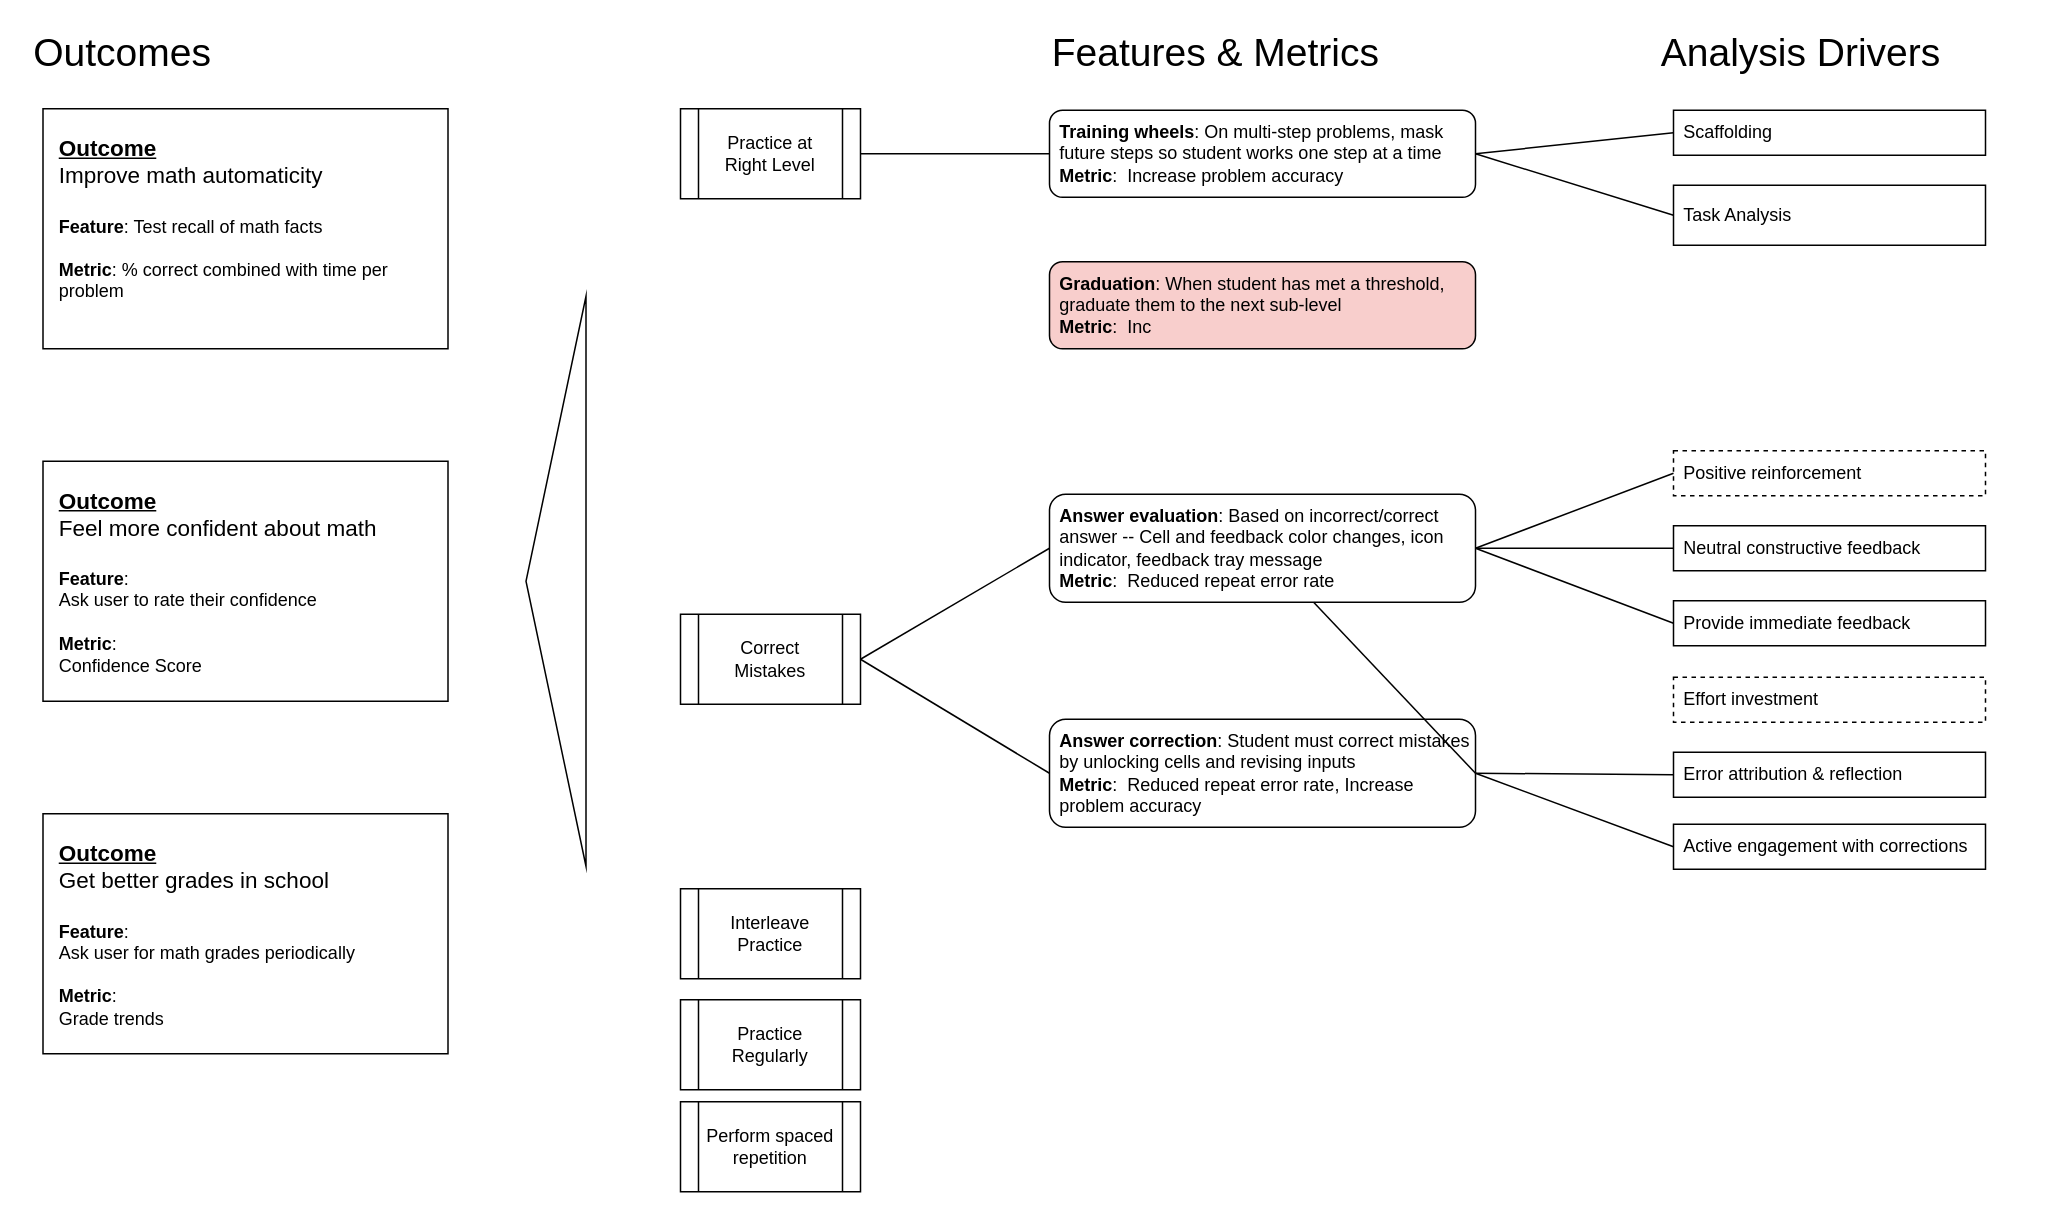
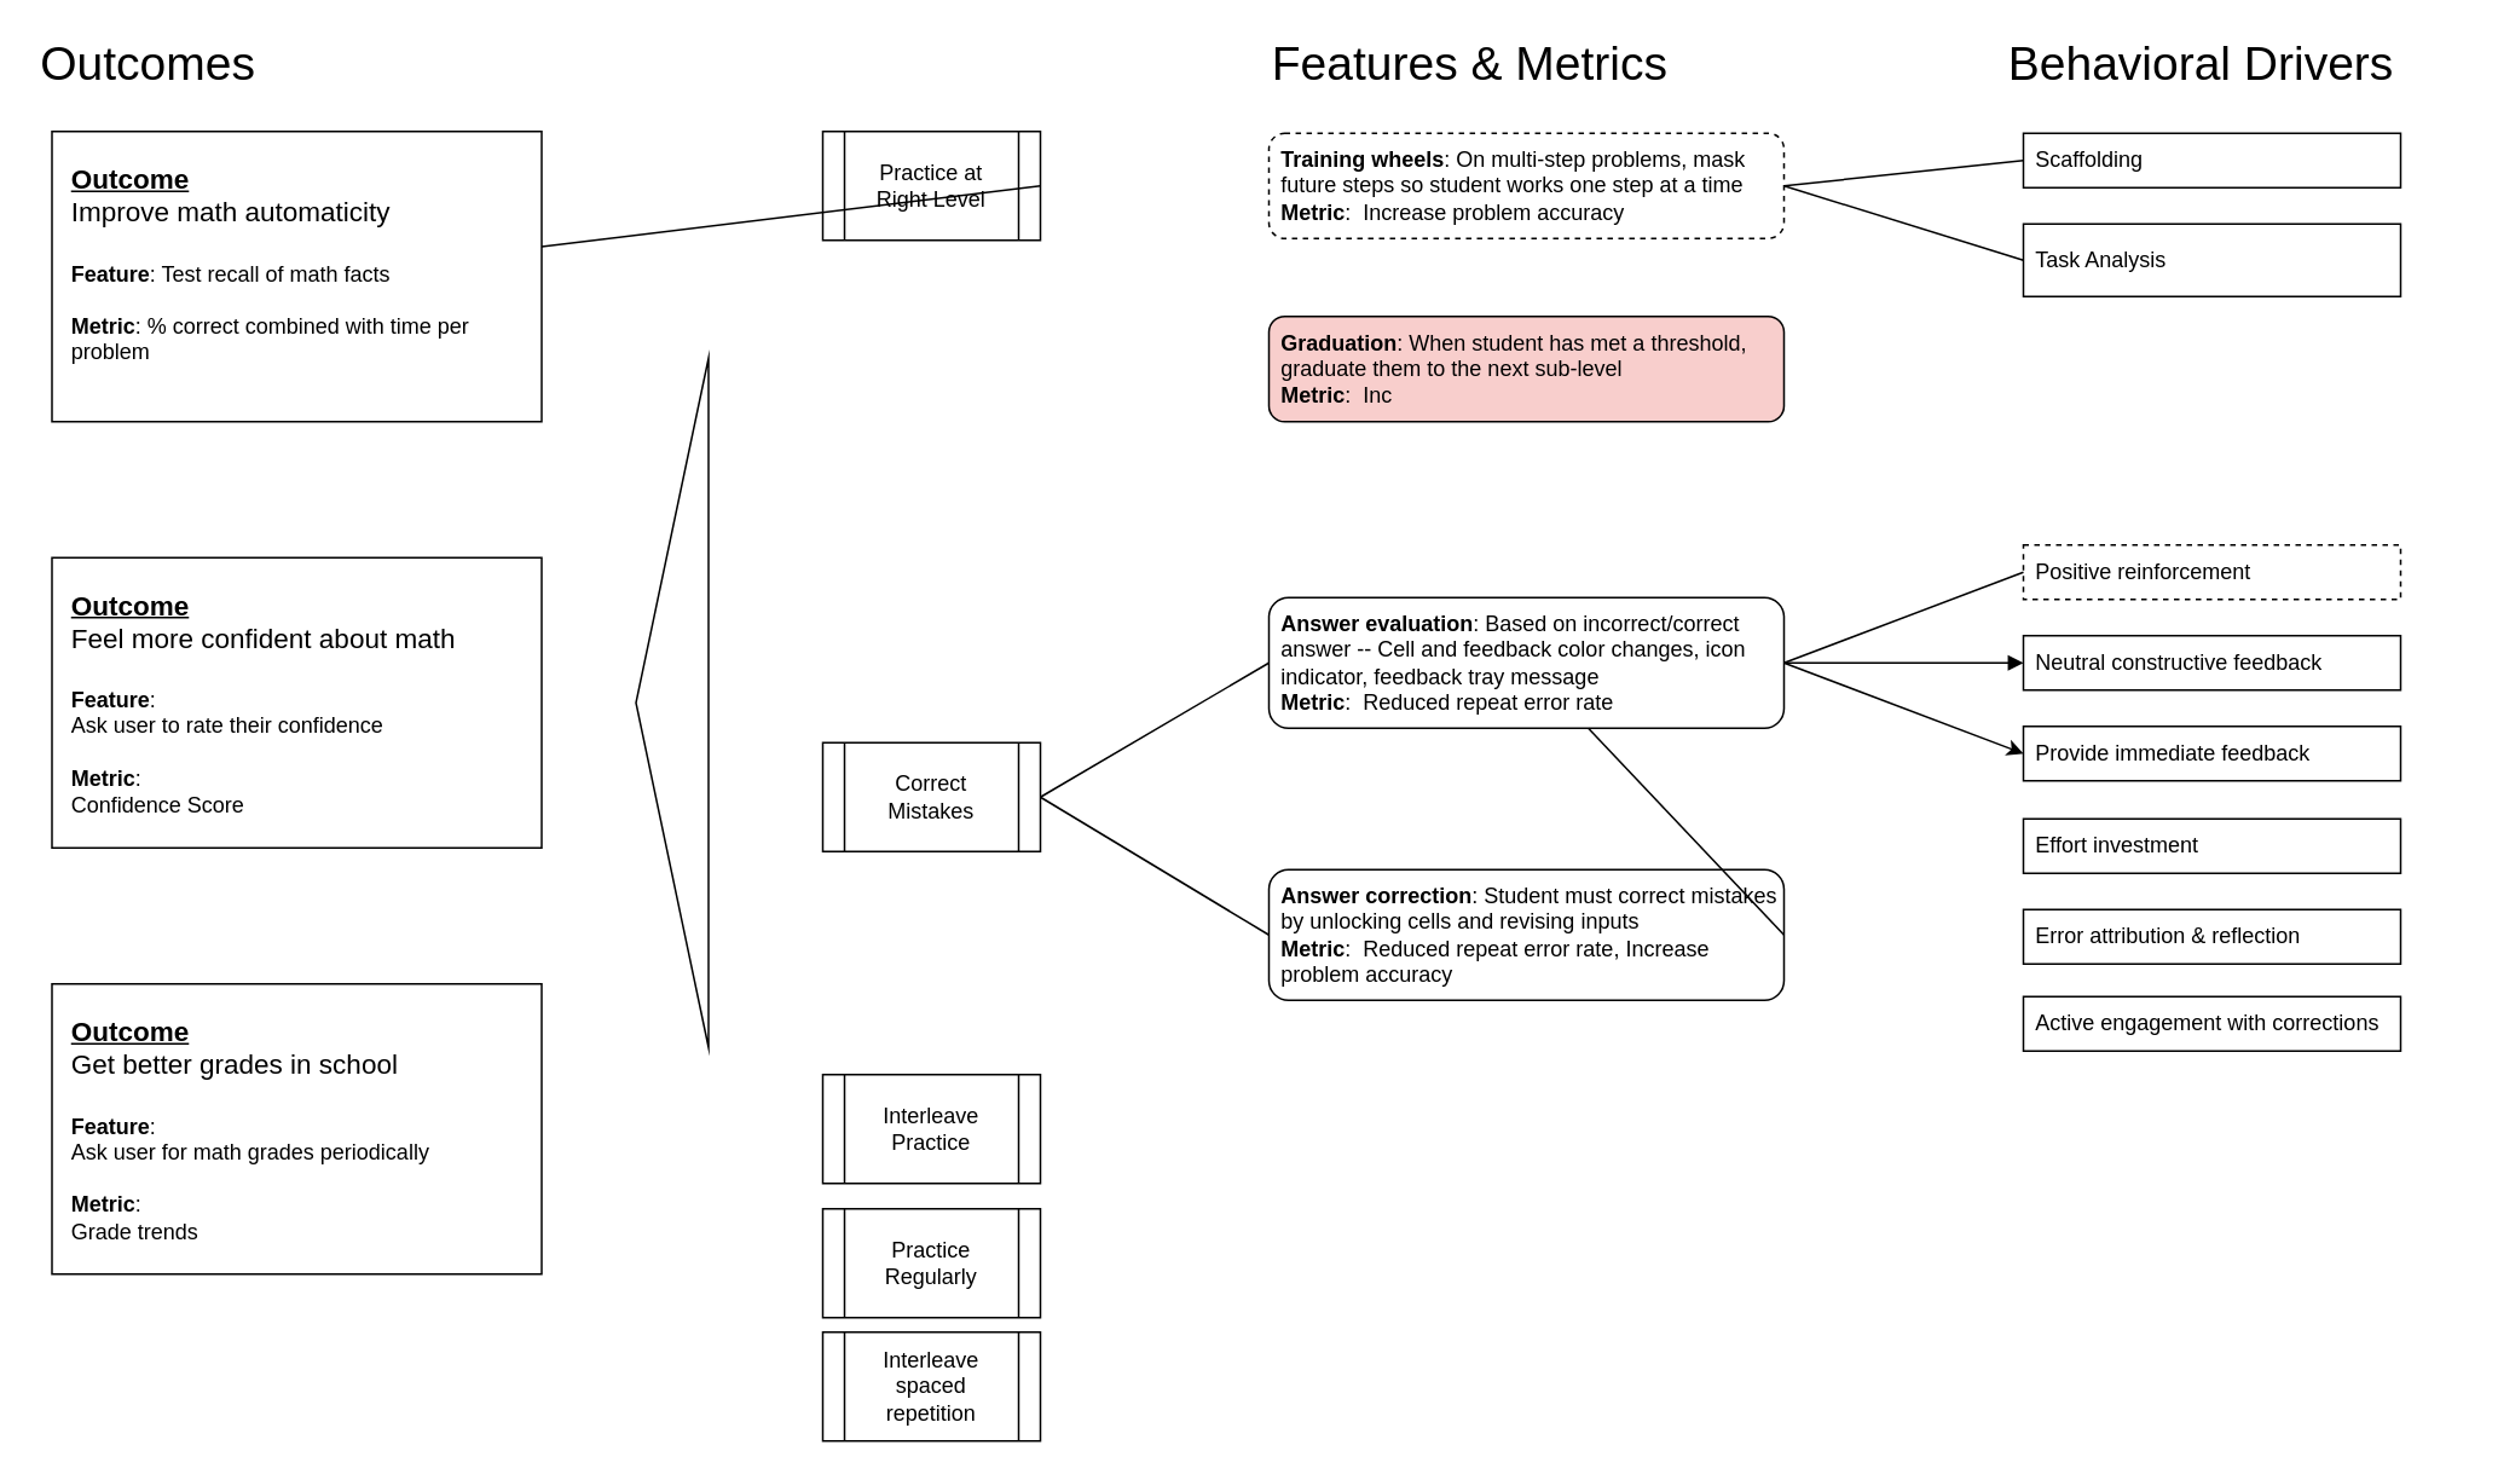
- <mxCell id="15" value="Analysis Drivers" style="text;html=1;align=left;verticalAlign=middle;whiteSpace=wrap;rounded=0;fontSize=26;" parent="1" vertex="1"><mxGeometry x="1105" y="20" width="250" height="30" as="geometry" /></mxCell>
+ <mxCell id="15" value="Behavioral Drivers" style="text;html=1;align=left;verticalAlign=middle;whiteSpace=wrap;rounded=0;fontSize=26;" parent="1" vertex="1"><mxGeometry x="1105" y="20" width="250" height="30" as="geometry" /></mxCell>
- <mxCell id="25" value="" style="endArrow=none;html=1;rounded=0;entryX=0;entryY=0.5;entryDx=0;entryDy=0;exitX=1;exitY=0.5;exitDx=0;exitDy=0;" parent="1" source="6" target="20" edge="1"><mxGeometry width="50" height="50" relative="1" as="geometry"><mxPoint x="583" y="340" as="sourcePoint" /><mxPoint x="709" y="122" as="targetPoint" /></mxGeometry></mxCell>
+ <mxCell id="25" value="" style="endArrow=none;html=1;rounded=0;exitX=1;exitY=0.5;exitDx=0;exitDy=0;" parent="1" source="6" target="12" edge="1"><mxGeometry width="50" height="50" relative="1" as="geometry"><mxPoint x="583" y="340" as="sourcePoint" /><mxPoint x="709" y="122" as="targetPoint" /></mxGeometry></mxCell>
- <mxCell id="20" value="&lt;div&gt;&lt;span style=&quot;background-color: transparent; color: light-dark(rgb(0, 0, 0), rgb(255, 255, 255));&quot;&gt;&lt;b&gt;Training wheels&lt;/b&gt;: On multi-step problems, mask future steps so student works one step at a time&lt;/span&gt;&lt;/div&gt;&lt;div&gt;&lt;span style=&quot;background-color: transparent; color: light-dark(rgb(0, 0, 0), rgb(255, 255, 255));&quot;&gt;&lt;b&gt;Metric&lt;/b&gt;:&amp;nbsp; Increase problem accuracy&lt;/span&gt;&lt;/div&gt;" style="rounded=1;whiteSpace=wrap;html=1;align=left;spacingLeft=5;" parent="1" vertex="1"><mxGeometry x="699" y="73" width="284" height="58" as="geometry" /></mxCell>
+ <mxCell id="20" value="&lt;div&gt;&lt;span style=&quot;background-color: transparent; color: light-dark(rgb(0, 0, 0), rgb(255, 255, 255));&quot;&gt;&lt;b&gt;Training wheels&lt;/b&gt;: On multi-step problems, mask future steps so student works one step at a time&lt;/span&gt;&lt;/div&gt;&lt;div&gt;&lt;span style=&quot;background-color: transparent; color: light-dark(rgb(0, 0, 0), rgb(255, 255, 255));&quot;&gt;&lt;b&gt;Metric&lt;/b&gt;:&amp;nbsp; Increase problem accuracy&lt;/span&gt;&lt;/div&gt;" style="rounded=1;whiteSpace=wrap;html=1;align=left;spacingLeft=5;dashed=1;" parent="1" vertex="1"><mxGeometry x="699" y="73" width="284" height="58" as="geometry" /></mxCell>
- <mxCell id="18" value="" style="endArrow=none;html=1;rounded=0;entryX=0;entryY=0.5;entryDx=0;entryDy=0;exitX=1;exitY=0.5;exitDx=0;exitDy=0;" parent="1" source="3" target="16" edge="1"><mxGeometry width="50" height="50" relative="1" as="geometry"><mxPoint x="959" y="396" as="sourcePoint" /><mxPoint x="1143" y="371" as="targetPoint" /></mxGeometry></mxCell>
+ <mxCell id="18" value="" style="endArrow=block;html=1;rounded=0;entryX=0;entryY=0.5;entryDx=0;entryDy=0;exitX=1;exitY=0.5;exitDx=0;exitDy=0;" parent="1" source="3" target="16" edge="1"><mxGeometry width="50" height="50" relative="1" as="geometry"><mxPoint x="959" y="396" as="sourcePoint" /><mxPoint x="1143" y="371" as="targetPoint" /></mxGeometry></mxCell>
- <mxCell id="29" value="" style="endArrow=none;html=1;rounded=0;exitX=1;exitY=0.5;exitDx=0;exitDy=0;entryX=0;entryY=0.5;entryDx=0;entryDy=0;" parent="1" source="3" target="28" edge="1"><mxGeometry width="50" height="50" relative="1" as="geometry"><mxPoint x="950" y="460.6" as="sourcePoint" /><mxPoint x="1090" y="461" as="targetPoint" /></mxGeometry></mxCell>
+ <mxCell id="29" value="" style="endArrow=classic;html=1;rounded=0;exitX=1;exitY=0.5;exitDx=0;exitDy=0;entryX=0;entryY=0.5;entryDx=0;entryDy=0;" parent="1" source="3" target="28" edge="1"><mxGeometry width="50" height="50" relative="1" as="geometry"><mxPoint x="950" y="460.6" as="sourcePoint" /><mxPoint x="1090" y="461" as="targetPoint" /></mxGeometry></mxCell>
- <mxCell id="31" value="&lt;div&gt;&lt;span&gt;Effort investment&lt;/span&gt;&lt;/div&gt;" style="rounded=0;whiteSpace=wrap;html=1;align=left;spacingLeft=5;fontStyle=0;dashed=1;" parent="1" vertex="1"><mxGeometry x="1115" y="451" width="208" height="30" as="geometry" /></mxCell>
+ <mxCell id="31" value="&lt;div&gt;&lt;span&gt;Effort investment&lt;/span&gt;&lt;/div&gt;" style="rounded=0;whiteSpace=wrap;html=1;align=left;spacingLeft=5;fontStyle=0" parent="1" vertex="1"><mxGeometry x="1115" y="451" width="208" height="30" as="geometry" /></mxCell>
- <mxCell id="35" value="" style="endArrow=none;html=1;rounded=0;exitX=1;exitY=0.5;exitDx=0;exitDy=0;entryX=0;entryY=0.5;entryDx=0;entryDy=0;" parent="1" source="26" target="32" edge="1"><mxGeometry width="50" height="50" relative="1" as="geometry"><mxPoint x="990" y="493" as="sourcePoint" /><mxPoint x="1120" y="572" as="targetPoint" /></mxGeometry></mxCell>
- <mxCell id="36" value="" style="endArrow=none;html=1;rounded=0;entryX=0;entryY=0.5;entryDx=0;entryDy=0;exitX=1;exitY=0.5;exitDx=0;exitDy=0;" parent="1" source="26" target="33" edge="1"><mxGeometry width="50" height="50" relative="1" as="geometry"><mxPoint x="990" y="507" as="sourcePoint" /><mxPoint x="1122" y="586" as="targetPoint" /></mxGeometry></mxCell>
- <mxCell id="7" value="Perform spaced repetition" style="shape=process;whiteSpace=wrap;html=1;backgroundOutline=1;spacingLeft=4;spacingRight=4;" parent="1" vertex="1"><mxGeometry x="453" y="734" width="120" height="60" as="geometry" /></mxCell>
+ <mxCell id="7" value="Interleave spaced repetition" style="shape=process;whiteSpace=wrap;html=1;backgroundOutline=1;spacingLeft=4;spacingRight=4;" parent="1" vertex="1"><mxGeometry x="453" y="734" width="120" height="60" as="geometry" /></mxCell>
